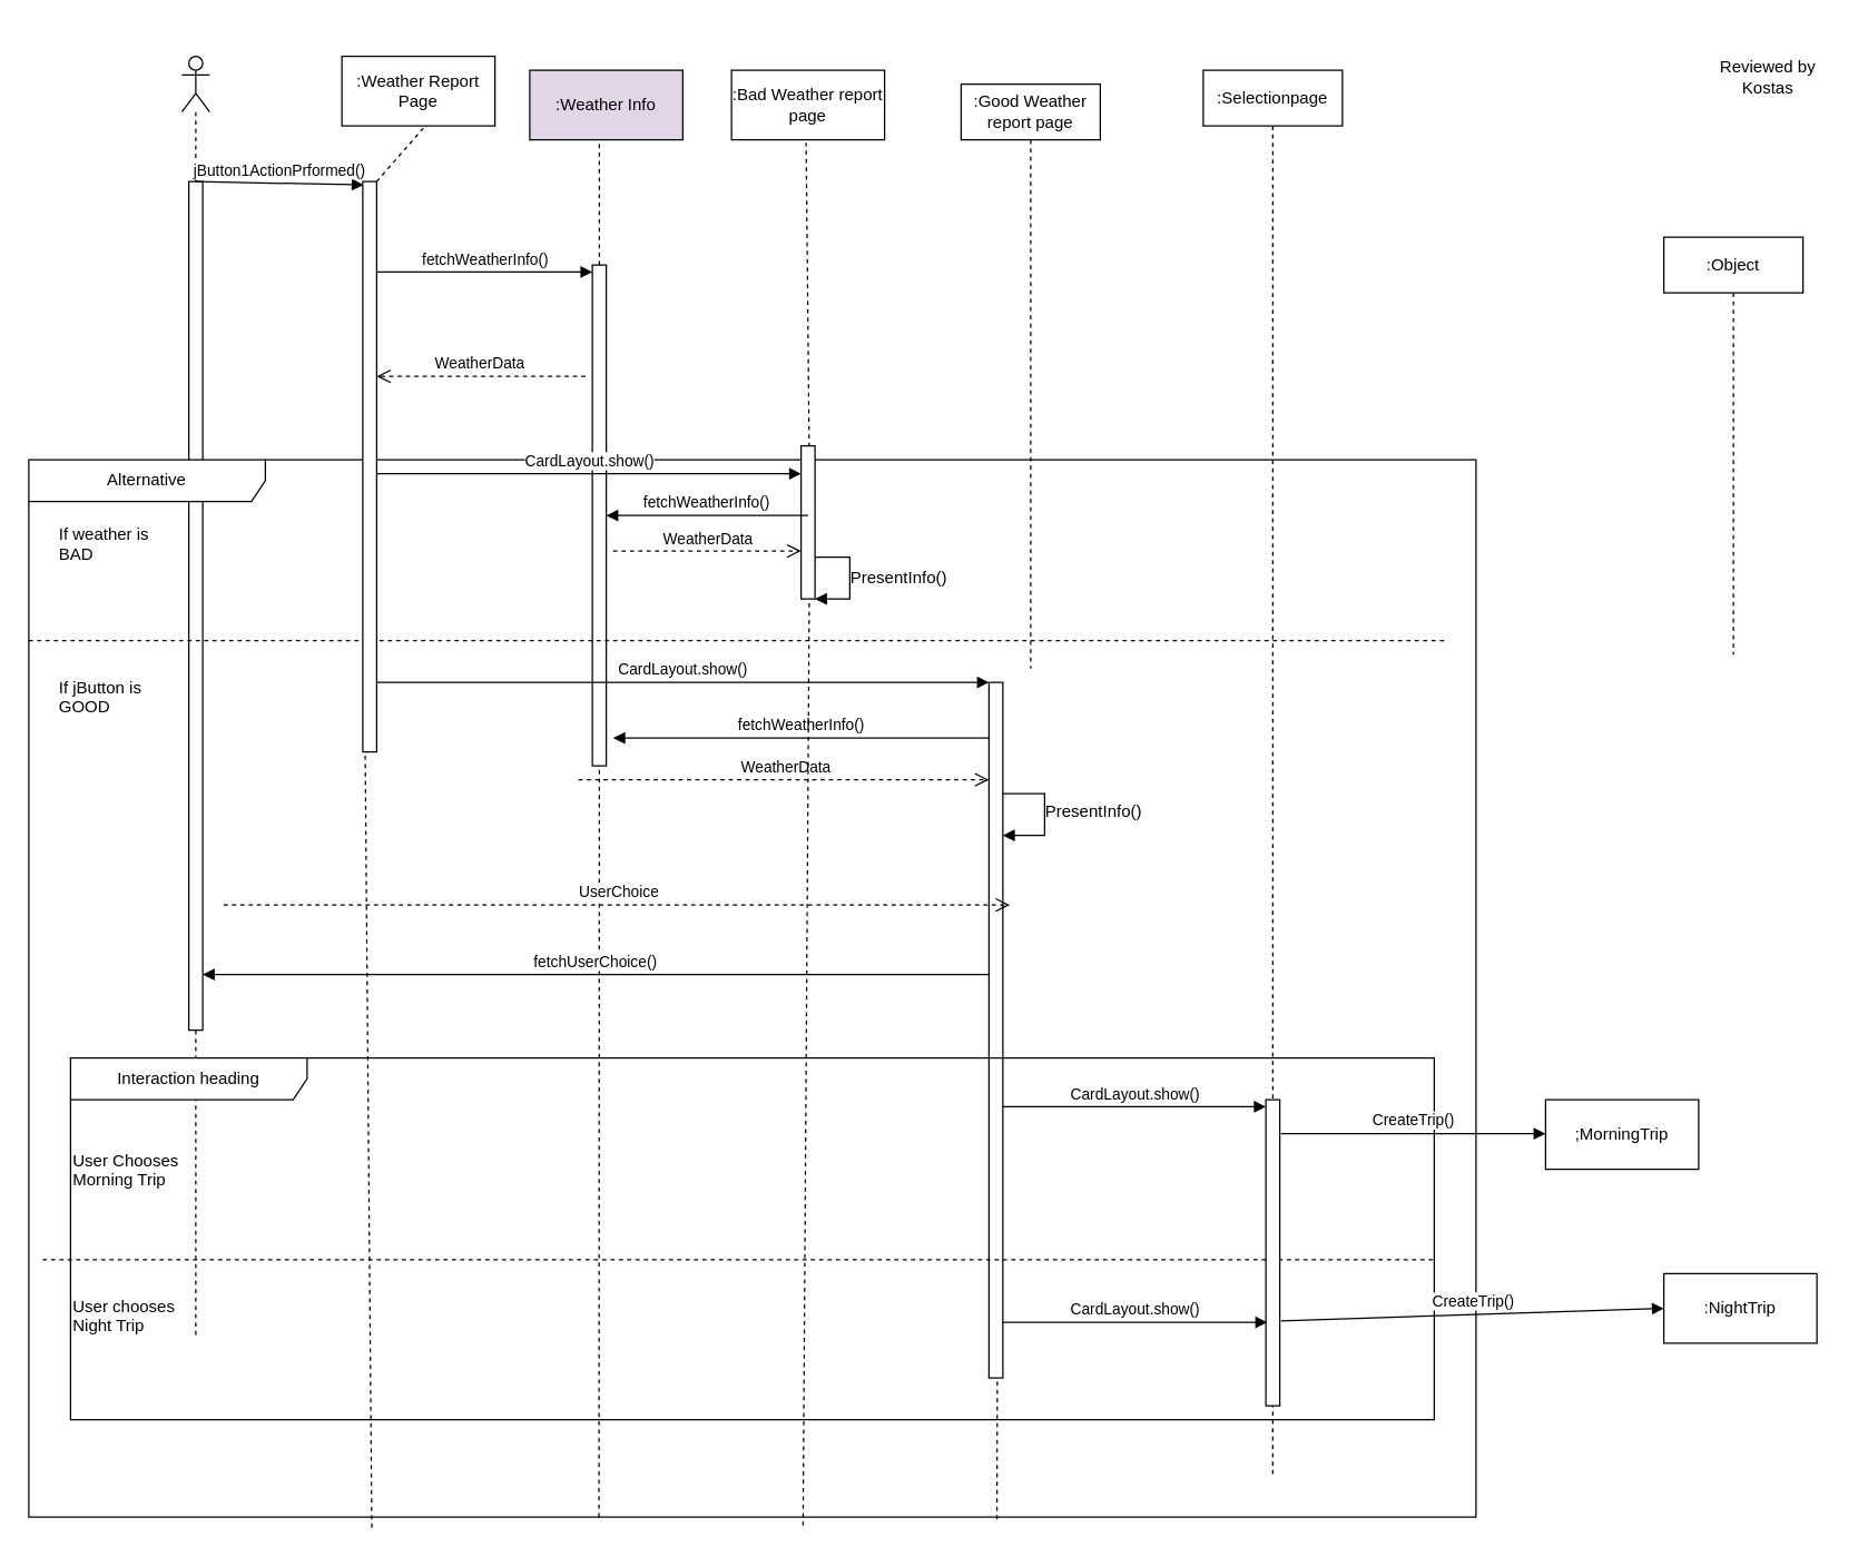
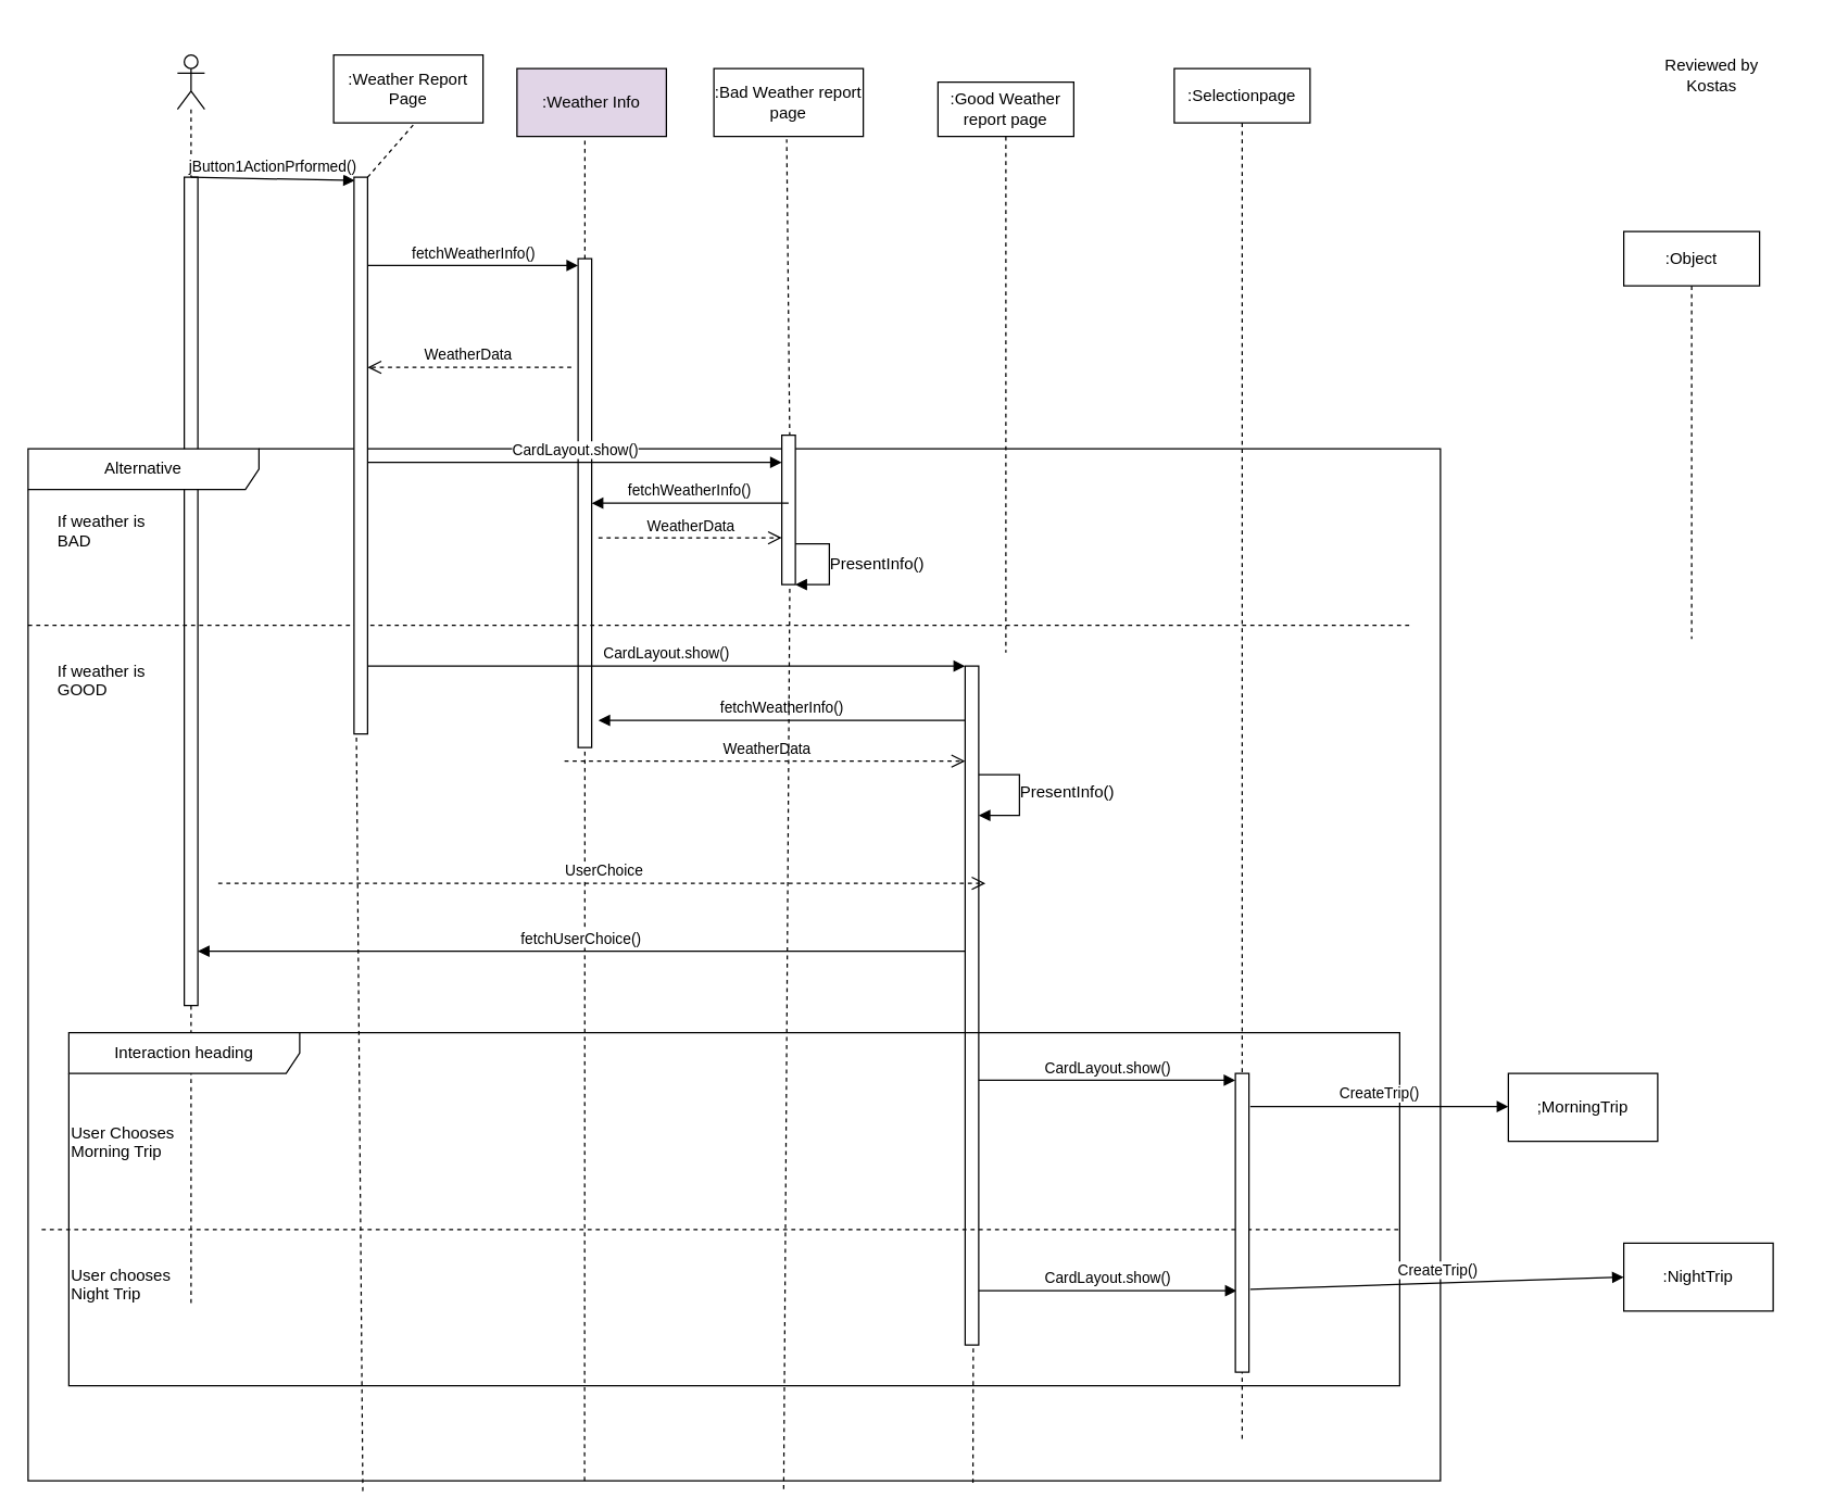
- <mxCell id="45" value="Reviewed by Kostas" style="text;html=1;align=center;verticalAlign=middle;whiteSpace=wrap;rounded=0;" vertex="1" parent="1"><mxGeometry x="1220" y="20" width="100" height="70" as="geometry" /></mxCell>
+ <mxCell id="45" value="Reviewed by Kostas" style="text;html=1;align=center;verticalAlign=middle;whiteSpace=wrap;rounded=0;" vertex="1" parent="1"><mxGeometry x="1210" y="20" width="100" height="70" as="geometry" /></mxCell>
- <mxCell id="14" value="&lt;div&gt;If jButton is &lt;br&gt;&lt;/div&gt;&lt;div&gt;GOOD&lt;/div&gt;" style="line;strokeWidth=1;dashed=1;labelPosition=center;verticalLabelPosition=bottom;align=left;verticalAlign=top;spacingLeft=20;spacingTop=15;html=1;whiteSpace=wrap;" vertex="1" parent="12"><mxGeometry y="125" width="1020" height="10" as="geometry" /></mxCell>
+ <mxCell id="14" value="&lt;div&gt;If weather is &lt;br&gt;&lt;/div&gt;&lt;div&gt;GOOD&lt;/div&gt;" style="line;strokeWidth=1;dashed=1;labelPosition=center;verticalLabelPosition=bottom;align=left;verticalAlign=top;spacingLeft=20;spacingTop=15;html=1;whiteSpace=wrap;" vertex="1" parent="12"><mxGeometry y="125" width="1020" height="10" as="geometry" /></mxCell>
